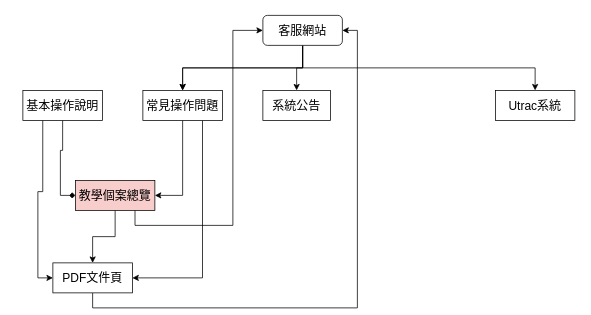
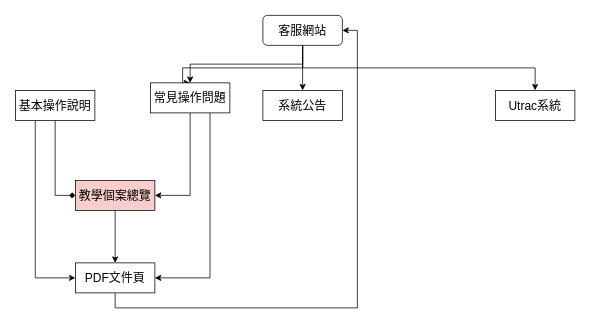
- <mxCell id="9" value="基本操作說明" style="rounded=1;whiteSpace=wrap;html=1;fontSize=16;arcSize=0;" vertex="1" parent="1"><mxGeometry x="30" y="120" width="106" height="40" as="geometry" /></mxCell>
+ <mxCell id="9" value="基本操作說明" style="rounded=1;whiteSpace=wrap;html=1;fontSize=16;arcSize=0;" vertex="1" parent="1"><mxGeometry x="20" y="120" width="106" height="40" as="geometry" /></mxCell>
- <mxCell id="12" value="常見操作問題" style="rounded=1;whiteSpace=wrap;html=1;fontSize=16;arcSize=0;" vertex="1" parent="1"><mxGeometry x="190" y="120" width="106" height="40" as="geometry" /></mxCell>
+ <mxCell id="12" value="常見操作問題" style="rounded=1;whiteSpace=wrap;html=1;fontSize=16;arcSize=0;" vertex="1" parent="1"><mxGeometry x="200" y="110" width="106" height="40" as="geometry" /></mxCell>
- <mxCell id="13" value="系統公告" style="rounded=1;whiteSpace=wrap;html=1;fontSize=16;arcSize=0;" vertex="1" parent="1"><mxGeometry x="350" y="120" width="90" height="40" as="geometry" /></mxCell>
+ <mxCell id="13" value="系統公告" style="rounded=1;whiteSpace=wrap;html=1;fontSize=16;arcSize=0;" vertex="1" parent="1"><mxGeometry x="350" y="120" width="106" height="40" as="geometry" /></mxCell>
- <mxCell id="16" style="edgeStyle=orthogonalEdgeStyle;rounded=0;orthogonalLoop=1;jettySize=auto;html=1;exitX=0.75;exitY=1;exitDx=0;exitDy=0;entryX=0;entryY=0.5;entryDx=0;entryDy=0;fontSize=16;" edge="1" parent="1" source="17" target="6"><mxGeometry relative="1" as="geometry"><Array as="points"><mxPoint x="180" y="300" /><mxPoint x="310" y="300" /><mxPoint x="310" y="40" /></Array></mxGeometry></mxCell>
- <mxCell id="19" value="PDF文件頁" style="rounded=1;whiteSpace=wrap;html=1;fontSize=16;arcSize=0;" vertex="1" parent="1"><mxGeometry x="70" y="350" width="106" height="40" as="geometry" /></mxCell>
+ <mxCell id="19" value="PDF文件頁" style="rounded=1;whiteSpace=wrap;html=1;fontSize=16;arcSize=0;" vertex="1" parent="1"><mxGeometry x="100" y="350" width="106" height="40" as="geometry" /></mxCell>
